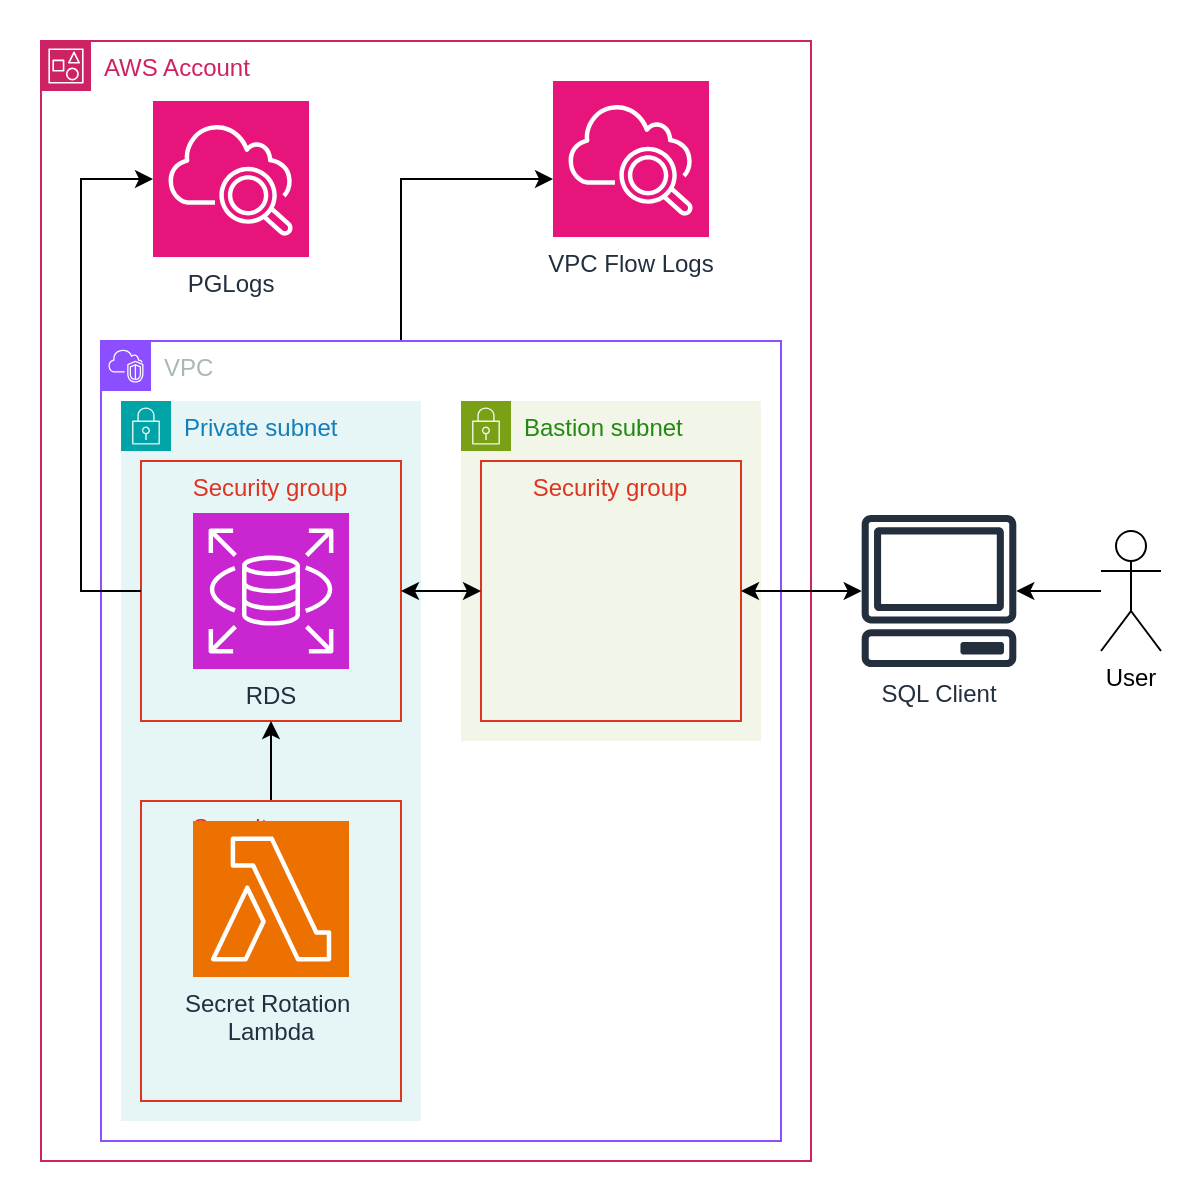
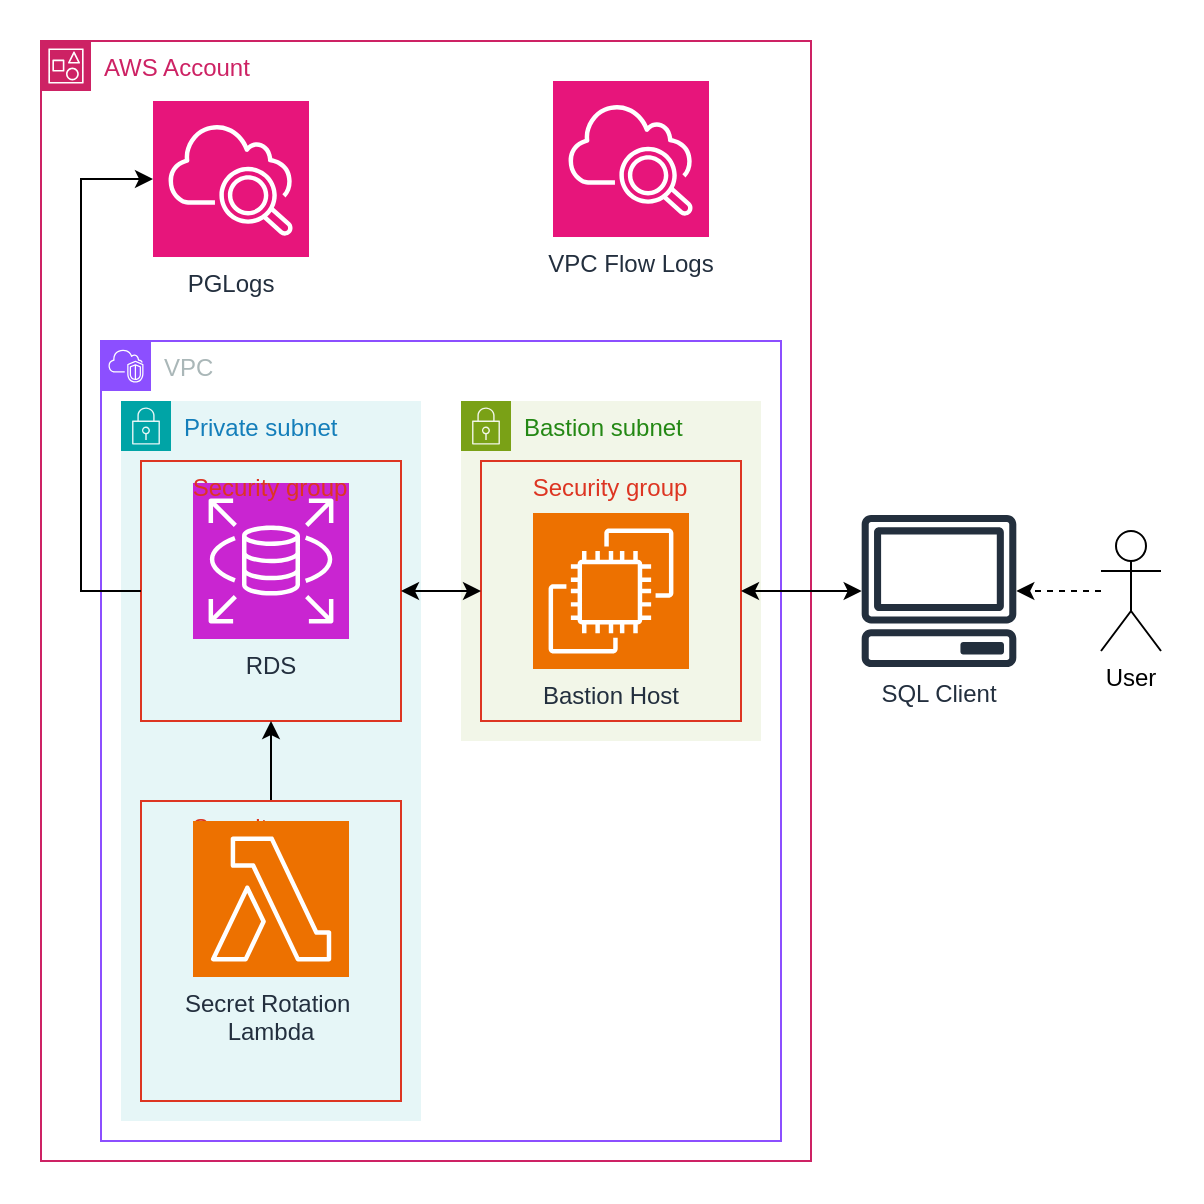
- <mxCell id="3" style="edgeStyle=orthogonalEdgeStyle;rounded=0;orthogonalLoop=1;jettySize=auto;html=1;" edge="1" parent="2" source="4" target="15"><mxGeometry relative="1" as="geometry"><Array as="points"><mxPoint x="180" y="69" /></Array></mxGeometry></mxCell>
- <mxCell id="6" value="RDS" style="sketch=0;points=[[0,0,0],[0.25,0,0],[0.5,0,0],[0.75,0,0],[1,0,0],[0,1,0],[0.25,1,0],[0.5,1,0],[0.75,1,0],[1,1,0],[0,0.25,0],[0,0.5,0],[0,0.75,0],[1,0.25,0],[1,0.5,0],[1,0.75,0]];outlineConnect=0;fontColor=#232F3E;fillColor=#C925D1;strokeColor=#ffffff;dashed=0;verticalLabelPosition=bottom;verticalAlign=top;align=center;html=1;fontSize=12;fontStyle=0;aspect=fixed;shape=mxgraph.aws4.resourceIcon;resIcon=mxgraph.aws4.rds;" vertex="1" parent="5"><mxGeometry x="36" y="56" width="78" height="78" as="geometry" /></mxCell>
+ <mxCell id="6" value="RDS" style="sketch=0;points=[[0,0,0],[0.25,0,0],[0.5,0,0],[0.75,0,0],[1,0,0],[0,1,0],[0.25,1,0],[0.5,1,0],[0.75,1,0],[1,1,0],[0,0.25,0],[0,0.5,0],[0,0.75,0],[1,0.25,0],[1,0.5,0],[1,0.75,0]];outlineConnect=0;fontColor=#232F3E;fillColor=#C925D1;strokeColor=#ffffff;dashed=0;verticalLabelPosition=bottom;verticalAlign=top;align=center;html=1;fontSize=12;fontStyle=0;aspect=fixed;shape=mxgraph.aws4.resourceIcon;resIcon=mxgraph.aws4.rds;" vertex="1" parent="5"><mxGeometry x="36" y="41" width="78" height="78" as="geometry" /></mxCell>
+ <mxCell id="13" value="Bastion Host" style="sketch=0;points=[[0,0,0],[0.25,0,0],[0.5,0,0],[0.75,0,0],[1,0,0],[0,1,0],[0.25,1,0],[0.5,1,0],[0.75,1,0],[1,1,0],[0,0.25,0],[0,0.5,0],[0,0.75,0],[1,0.25,0],[1,0.5,0],[1,0.75,0]];outlineConnect=0;fontColor=#232F3E;fillColor=#ED7100;strokeColor=#ffffff;dashed=0;verticalLabelPosition=bottom;verticalAlign=top;align=center;html=1;fontSize=12;fontStyle=0;aspect=fixed;shape=mxgraph.aws4.resourceIcon;resIcon=mxgraph.aws4.ec2;" vertex="1" parent="11"><mxGeometry x="36" y="56" width="78" height="78" as="geometry" /></mxCell>
- <mxCell id="18" style="edgeStyle=orthogonalEdgeStyle;rounded=0;orthogonalLoop=1;jettySize=auto;html=1;" edge="1" parent="1" source="19" target="21"><mxGeometry relative="1" as="geometry" /></mxCell>
+ <mxCell id="18" style="edgeStyle=orthogonalEdgeStyle;rounded=0;orthogonalLoop=1;jettySize=auto;html=1;dashed=1;" edge="1" parent="1" source="19" target="21"><mxGeometry relative="1" as="geometry" /></mxCell>
